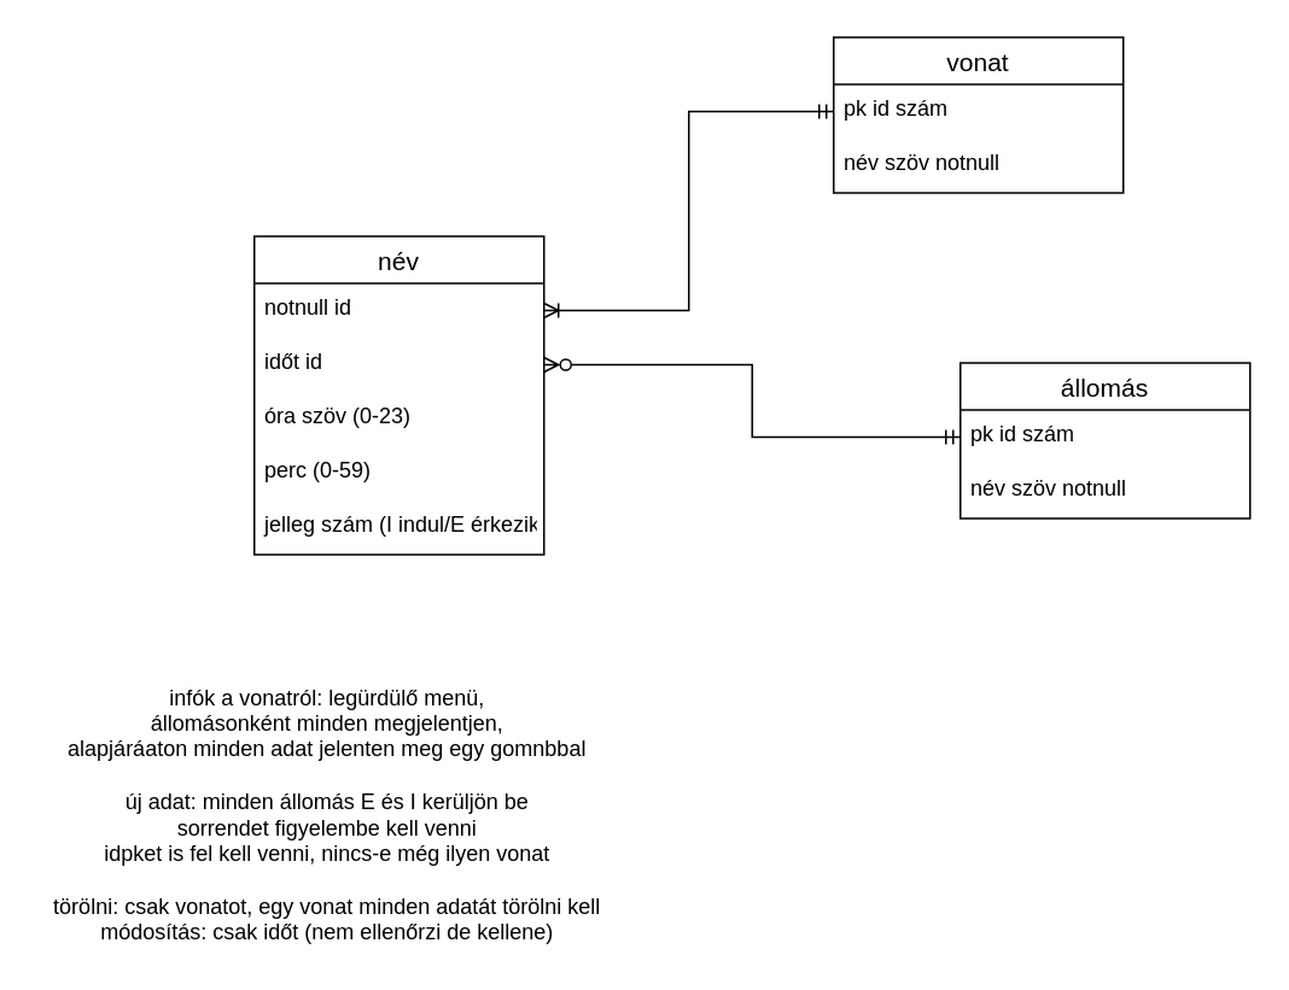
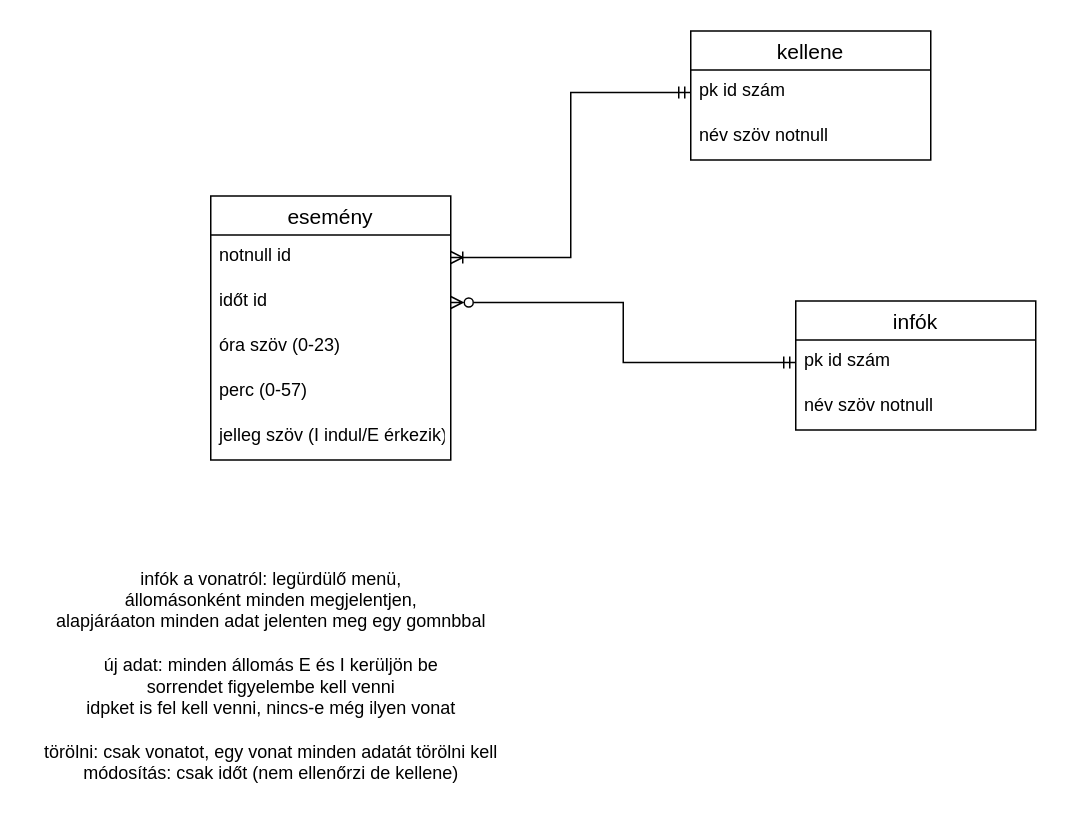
- <mxCell id="2" value="vonat" style="swimlane;fontStyle=0;childLayout=stackLayout;horizontal=1;startSize=26;horizontalStack=0;resizeParent=1;resizeParentMax=0;resizeLast=0;collapsible=1;marginBottom=0;align=center;fontSize=14;" vertex="1" parent="1"><mxGeometry x="460" y="20" width="160" height="86" as="geometry" /></mxCell>
+ <mxCell id="2" value="kellene" style="swimlane;fontStyle=0;childLayout=stackLayout;horizontal=1;startSize=26;horizontalStack=0;resizeParent=1;resizeParentMax=0;resizeLast=0;collapsible=1;marginBottom=0;align=center;fontSize=14;" vertex="1" parent="1"><mxGeometry x="460" y="20" width="160" height="86" as="geometry" /></mxCell>
- <mxCell id="8" value="név" style="swimlane;fontStyle=0;childLayout=stackLayout;horizontal=1;startSize=26;horizontalStack=0;resizeParent=1;resizeParentMax=0;resizeLast=0;collapsible=1;marginBottom=0;align=center;fontSize=14;" vertex="1" parent="1"><mxGeometry x="140" y="130" width="160" height="176" as="geometry" /></mxCell>
+ <mxCell id="8" value="esemény" style="swimlane;fontStyle=0;childLayout=stackLayout;horizontal=1;startSize=26;horizontalStack=0;resizeParent=1;resizeParentMax=0;resizeLast=0;collapsible=1;marginBottom=0;align=center;fontSize=14;" vertex="1" parent="1"><mxGeometry x="140" y="130" width="160" height="176" as="geometry" /></mxCell>
- <mxCell id="5" value="állomás" style="swimlane;fontStyle=0;childLayout=stackLayout;horizontal=1;startSize=26;horizontalStack=0;resizeParent=1;resizeParentMax=0;resizeLast=0;collapsible=1;marginBottom=0;align=center;fontSize=14;" vertex="1" parent="1"><mxGeometry x="530" y="200" width="160" height="86" as="geometry" /></mxCell>
+ <mxCell id="5" value="infók" style="swimlane;fontStyle=0;childLayout=stackLayout;horizontal=1;startSize=26;horizontalStack=0;resizeParent=1;resizeParentMax=0;resizeLast=0;collapsible=1;marginBottom=0;align=center;fontSize=14;" vertex="1" parent="1"><mxGeometry x="530" y="200" width="160" height="86" as="geometry" /></mxCell>
- <mxCell id="12" value="perc (0-59)" style="text;strokeColor=none;fillColor=none;spacingLeft=4;spacingRight=4;overflow=hidden;rotatable=0;points=[[0,0.5],[1,0.5]];portConstraint=eastwest;fontSize=12;" vertex="1" parent="8"><mxGeometry y="116" width="160" height="30" as="geometry" /></mxCell>
+ <mxCell id="12" value="perc (0-57)" style="text;strokeColor=none;fillColor=none;spacingLeft=4;spacingRight=4;overflow=hidden;rotatable=0;points=[[0,0.5],[1,0.5]];portConstraint=eastwest;fontSize=12;" vertex="1" parent="8"><mxGeometry y="116" width="160" height="30" as="geometry" /></mxCell>
- <mxCell id="13" value="jelleg szám (I indul/E érkezik)" style="text;strokeColor=none;fillColor=none;spacingLeft=4;spacingRight=4;overflow=hidden;rotatable=0;points=[[0,0.5],[1,0.5]];portConstraint=eastwest;fontSize=12;" vertex="1" parent="8"><mxGeometry y="146" width="160" height="30" as="geometry" /></mxCell>
+ <mxCell id="13" value="jelleg szöv (I indul/E érkezik)" style="text;strokeColor=none;fillColor=none;spacingLeft=4;spacingRight=4;overflow=hidden;rotatable=0;points=[[0,0.5],[1,0.5]];portConstraint=eastwest;fontSize=12;" vertex="1" parent="8"><mxGeometry y="146" width="160" height="30" as="geometry" /></mxCell>
